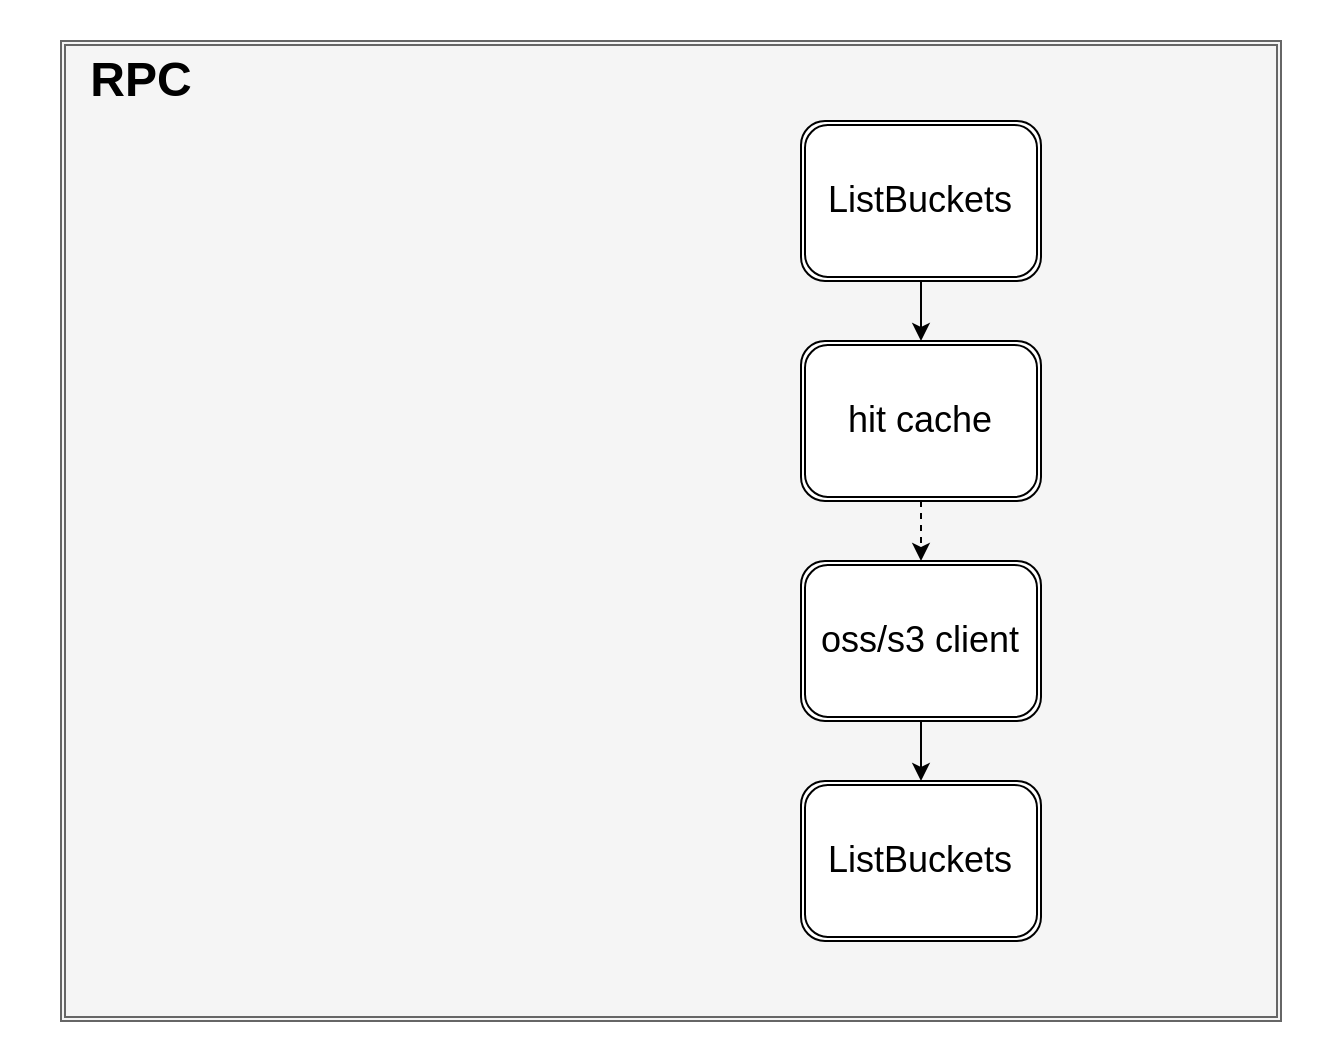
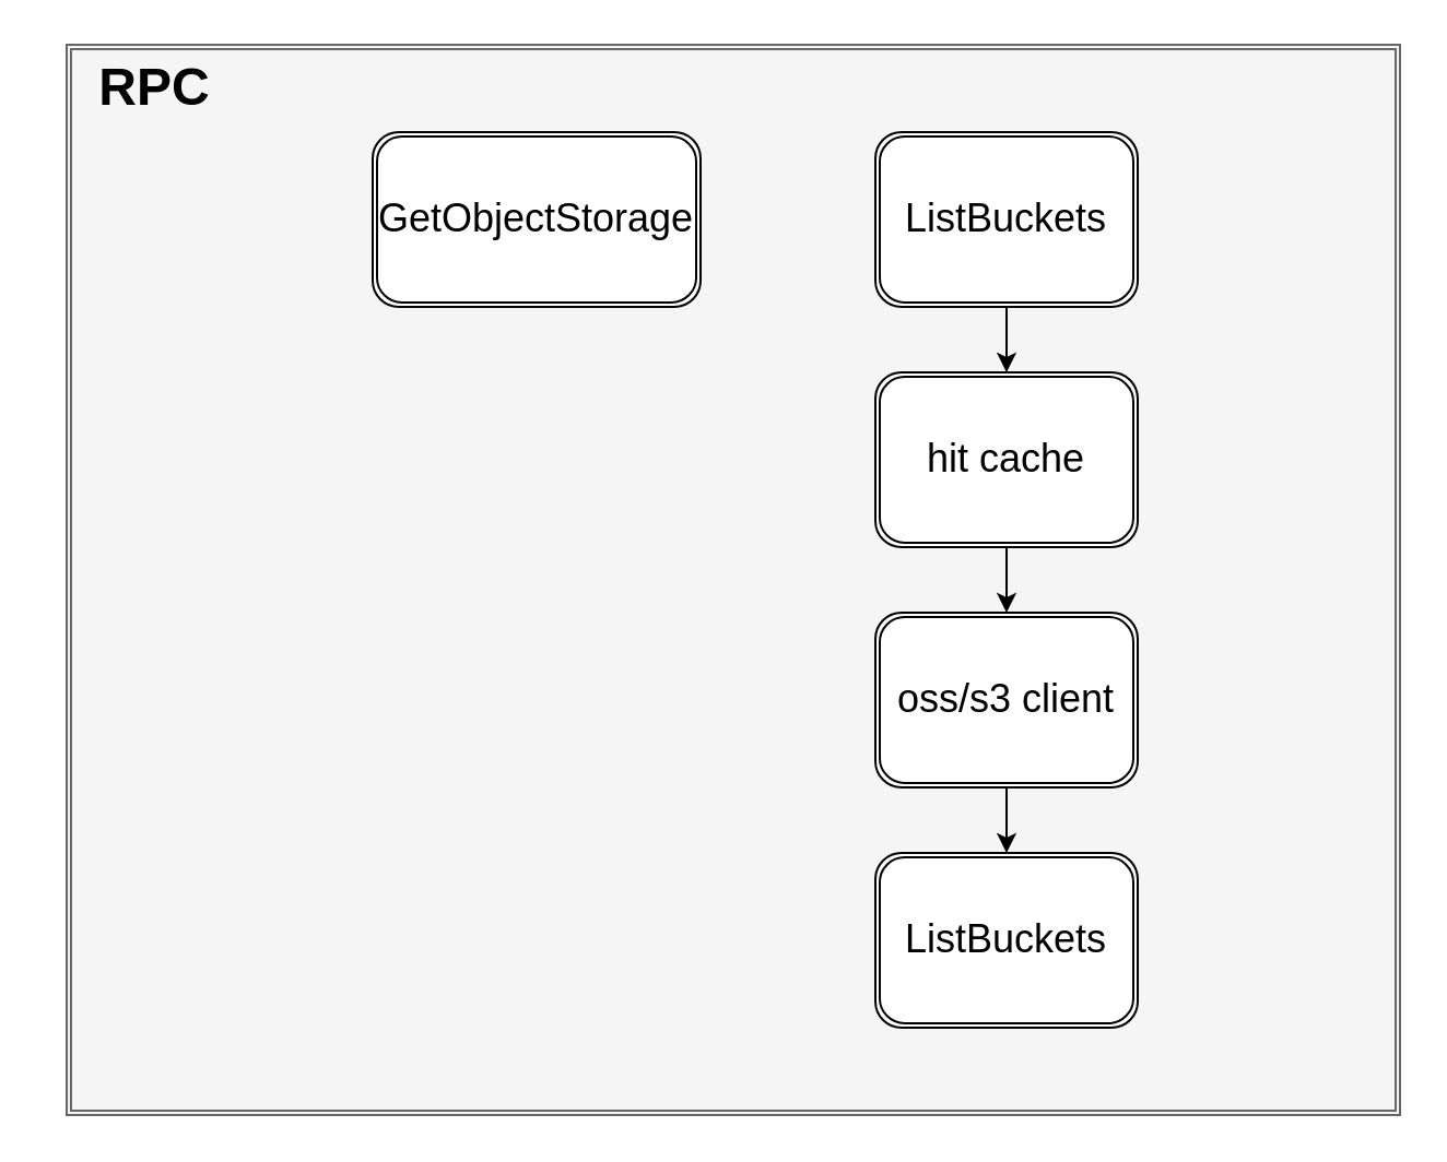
+ <mxCell id="4" value="&lt;pre style=&quot;text-align: start;&quot;&gt;&lt;span style=&quot;background-color: rgb(255, 255, 255);&quot;&gt;&lt;font style=&quot;font-size: 18px;&quot; face=&quot;Helvetica&quot;&gt;GetObjectStorage&lt;/font&gt;&lt;/span&gt;&lt;/pre&gt;" style="shape=ext;double=1;rounded=1;whiteSpace=wrap;html=1;fontSize=18;" vertex="1" parent="1"><mxGeometry x="170" y="60" width="150" height="80" as="geometry" /></mxCell>
- <mxCell id="7" style="edgeStyle=orthogonalEdgeStyle;rounded=0;orthogonalLoop=1;jettySize=auto;html=1;exitX=0.5;exitY=1;exitDx=0;exitDy=0;entryX=0.5;entryY=0;entryDx=0;entryDy=0;fontFamily=Helvetica;fontSize=18;fontColor=#000000;dashed=1;" edge="1" parent="1" source="8" target="10"><mxGeometry relative="1" as="geometry" /></mxCell>
+ <mxCell id="7" style="edgeStyle=orthogonalEdgeStyle;rounded=0;orthogonalLoop=1;jettySize=auto;html=1;exitX=0.5;exitY=1;exitDx=0;exitDy=0;entryX=0.5;entryY=0;entryDx=0;entryDy=0;fontFamily=Helvetica;fontSize=18;fontColor=#000000;" edge="1" parent="1" source="8" target="10"><mxGeometry relative="1" as="geometry" /></mxCell>
